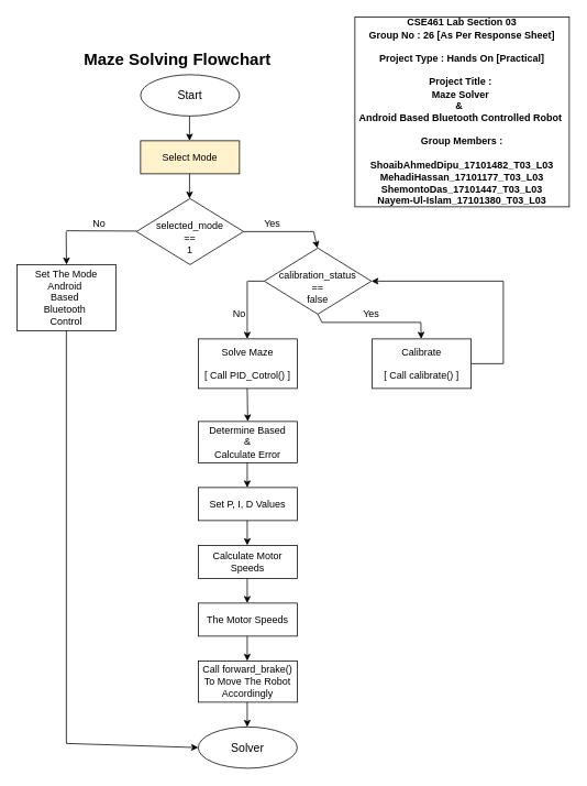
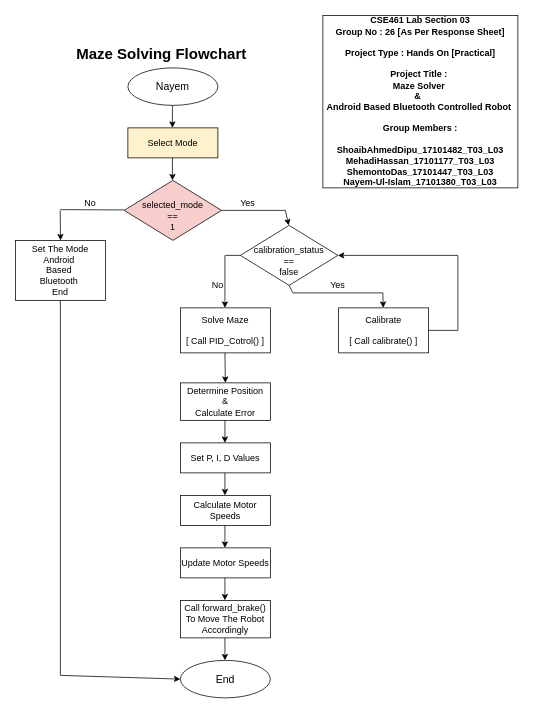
- <mxCell id="14" value="&lt;span style=&quot;font-size: 14px&quot;&gt;Start&lt;/span&gt;" style="ellipse;whiteSpace=wrap;html=1;" parent="1" vertex="1"><mxGeometry x="170" y="90" width="120" height="50" as="geometry" /></mxCell>
+ <mxCell id="14" value="&lt;span style=&quot;font-size: 14px&quot;&gt;Nayem&lt;/span&gt;" style="ellipse;whiteSpace=wrap;html=1;" parent="1" vertex="1"><mxGeometry x="170" y="90" width="120" height="50" as="geometry" /></mxCell>
- <mxCell id="3" value="&lt;br&gt;selected_mode &lt;br&gt;== &lt;br&gt;1" style="rhombus;whiteSpace=wrap;html=1;" parent="1" vertex="1"><mxGeometry x="165" y="240" width="130" height="80" as="geometry" /></mxCell>
+ <mxCell id="3" value="&lt;br&gt;selected_mode &lt;br&gt;== &lt;br&gt;1" style="rhombus;whiteSpace=wrap;html=1;fillColor=#f8cecc;" parent="1" vertex="1"><mxGeometry x="165" y="240" width="130" height="80" as="geometry" /></mxCell>
- <mxCell id="13" value="&lt;br&gt;&lt;div&gt;Set The Mode&lt;/div&gt;&lt;div&gt;Android&amp;nbsp;&lt;/div&gt;&lt;div&gt;Based&amp;nbsp;&lt;/div&gt;&lt;div&gt;Bluetooth&amp;nbsp;&lt;/div&gt;&lt;div&gt;Control&lt;/div&gt;&lt;div&gt;&lt;br&gt;&lt;/div&gt;" style="rounded=0;whiteSpace=wrap;html=1;" parent="1" vertex="1"><mxGeometry x="20" y="320" width="120" height="80" as="geometry" /></mxCell>
+ <mxCell id="13" value="&lt;br&gt;&lt;div&gt;Set The Mode&lt;/div&gt;&lt;div&gt;Android&amp;nbsp;&lt;/div&gt;&lt;div&gt;Based&amp;nbsp;&lt;/div&gt;&lt;div&gt;Bluetooth&amp;nbsp;&lt;/div&gt;&lt;div&gt;End&lt;/div&gt;&lt;div&gt;&lt;br&gt;&lt;/div&gt;" style="rounded=0;whiteSpace=wrap;html=1;" parent="1" vertex="1"><mxGeometry x="20" y="320" width="120" height="80" as="geometry" /></mxCell>
- <mxCell id="7" value="&lt;div&gt;Determine Based&lt;/div&gt;&lt;div&gt;&amp;amp;&lt;/div&gt;&lt;div&gt;Calculate Error&lt;/div&gt;" style="rounded=0;whiteSpace=wrap;html=1;" parent="1" vertex="1"><mxGeometry x="240" y="510" width="120" height="50" as="geometry" /></mxCell>
+ <mxCell id="7" value="&lt;div&gt;Determine Position&lt;/div&gt;&lt;div&gt;&amp;amp;&lt;/div&gt;&lt;div&gt;Calculate Error&lt;/div&gt;" style="rounded=0;whiteSpace=wrap;html=1;" parent="1" vertex="1"><mxGeometry x="240" y="510" width="120" height="50" as="geometry" /></mxCell>
- <mxCell id="10" value="The Motor Speeds" style="rounded=0;whiteSpace=wrap;html=1;" parent="1" vertex="1"><mxGeometry x="240" y="730" width="120" height="40" as="geometry" /></mxCell>
+ <mxCell id="10" value="Update Motor Speeds" style="rounded=0;whiteSpace=wrap;html=1;" parent="1" vertex="1"><mxGeometry x="240" y="730" width="120" height="40" as="geometry" /></mxCell>
- <mxCell id="15" value="&lt;span style=&quot;font-size: 14px&quot;&gt;Solver&lt;/span&gt;" style="ellipse;whiteSpace=wrap;html=1;" parent="1" vertex="1"><mxGeometry x="240" y="880" width="120" height="50" as="geometry" /></mxCell>
+ <mxCell id="15" value="&lt;span style=&quot;font-size: 14px&quot;&gt;End&lt;/span&gt;" style="ellipse;whiteSpace=wrap;html=1;" parent="1" vertex="1"><mxGeometry x="240" y="880" width="120" height="50" as="geometry" /></mxCell>
